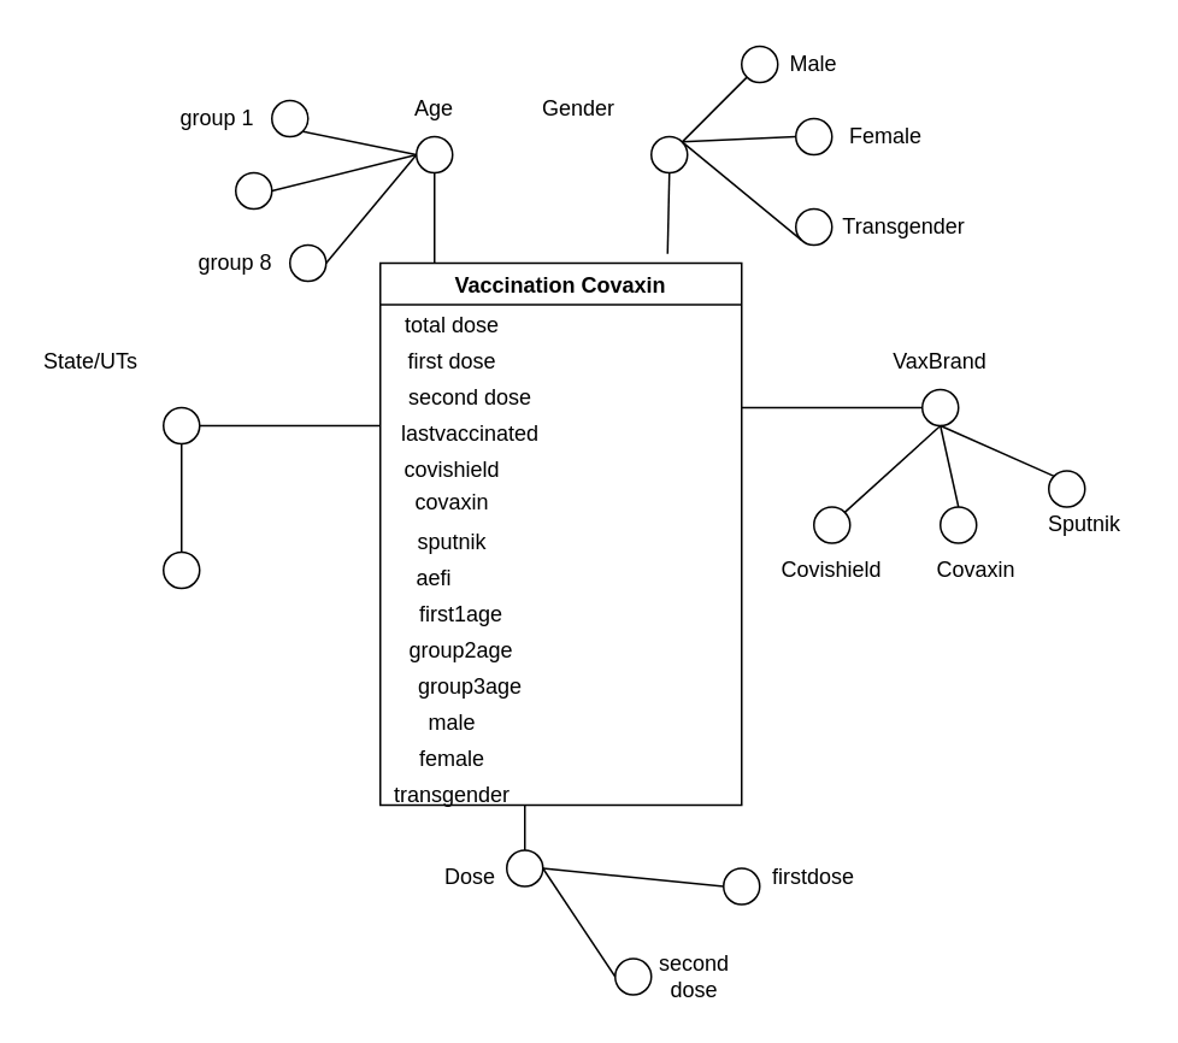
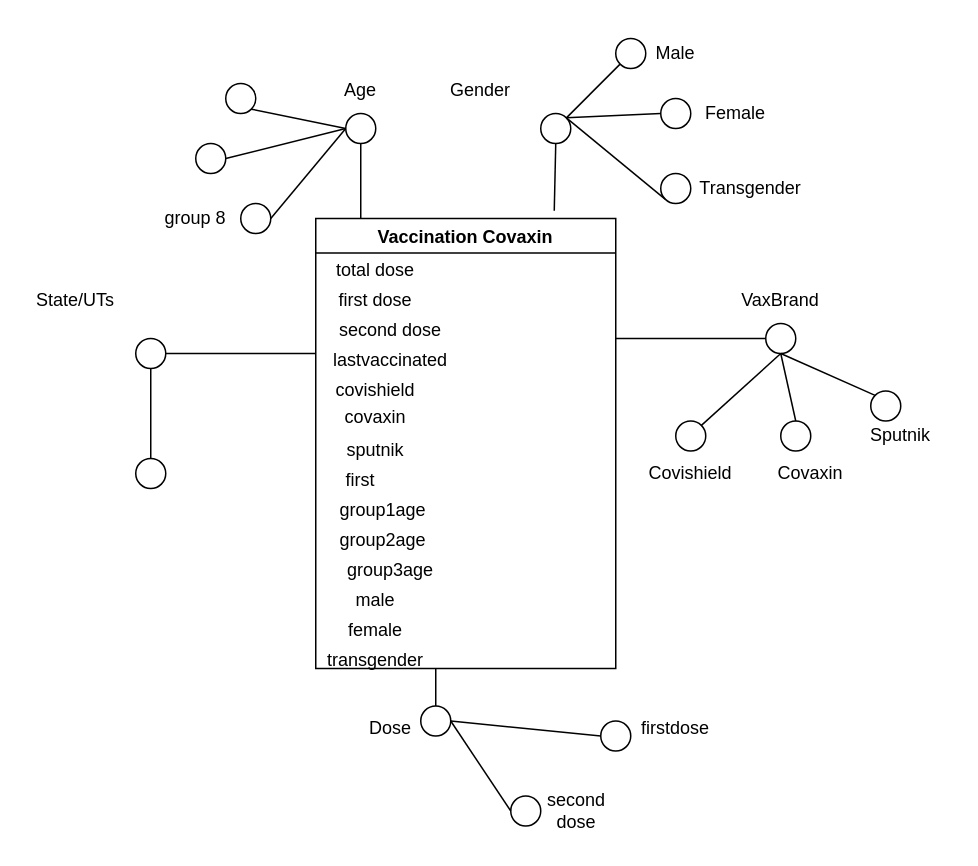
- <mxCell id="58" value="group 1" style="text;html=1;strokeColor=none;fillColor=none;align=center;verticalAlign=middle;whiteSpace=wrap;rounded=0;" vertex="1" parent="1"><mxGeometry x="90" y="50" width="60" height="30" as="geometry" /></mxCell>
- <mxCell id="10" value="aefi" style="text;html=1;strokeColor=none;fillColor=none;align=center;verticalAlign=middle;whiteSpace=wrap;rounded=0;" vertex="1" parent="2"><mxGeometry y="160" width="60" height="30" as="geometry" /></mxCell>
+ <mxCell id="10" value="first" style="text;html=1;strokeColor=none;fillColor=none;align=center;verticalAlign=middle;whiteSpace=wrap;rounded=0;" vertex="1" parent="2"><mxGeometry y="160" width="60" height="30" as="geometry" /></mxCell>
- <mxCell id="11" value="first1age" style="text;html=1;strokeColor=none;fillColor=none;align=center;verticalAlign=middle;whiteSpace=wrap;rounded=0;" vertex="1" parent="2"><mxGeometry y="180" width="90" height="30" as="geometry" /></mxCell>
+ <mxCell id="11" value="group1age" style="text;html=1;strokeColor=none;fillColor=none;align=center;verticalAlign=middle;whiteSpace=wrap;rounded=0;" vertex="1" parent="2"><mxGeometry y="180" width="90" height="30" as="geometry" /></mxCell>
